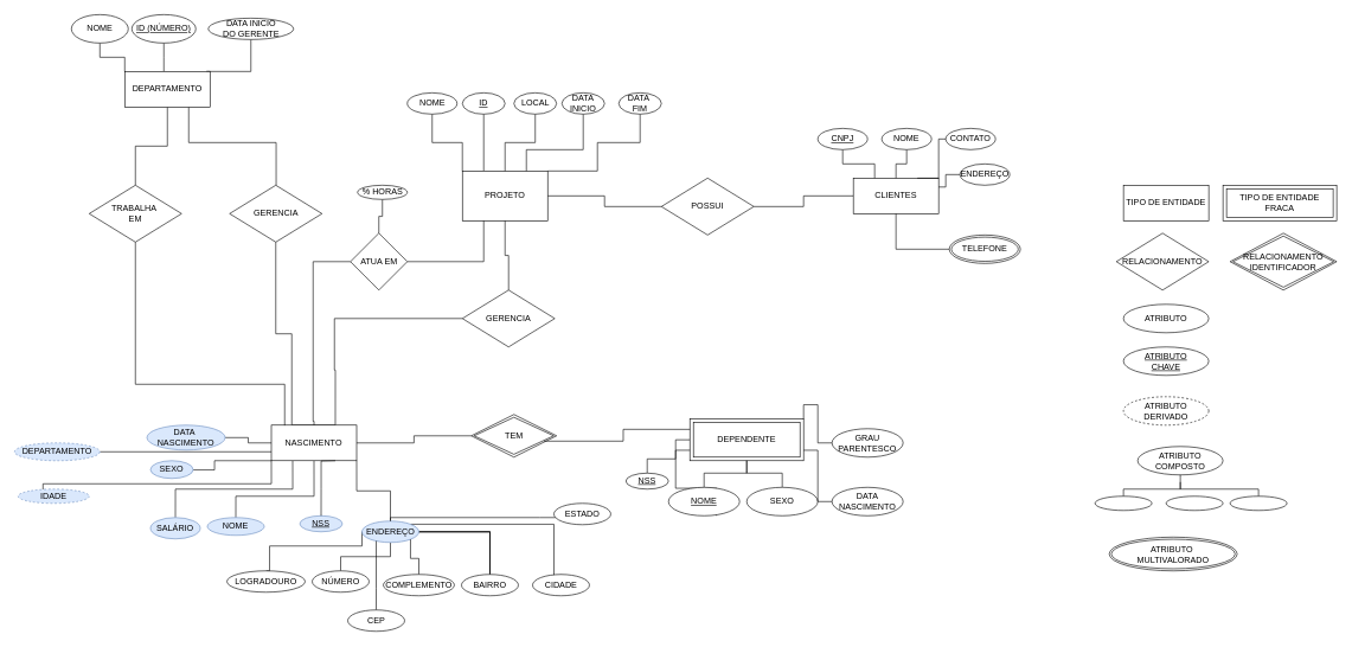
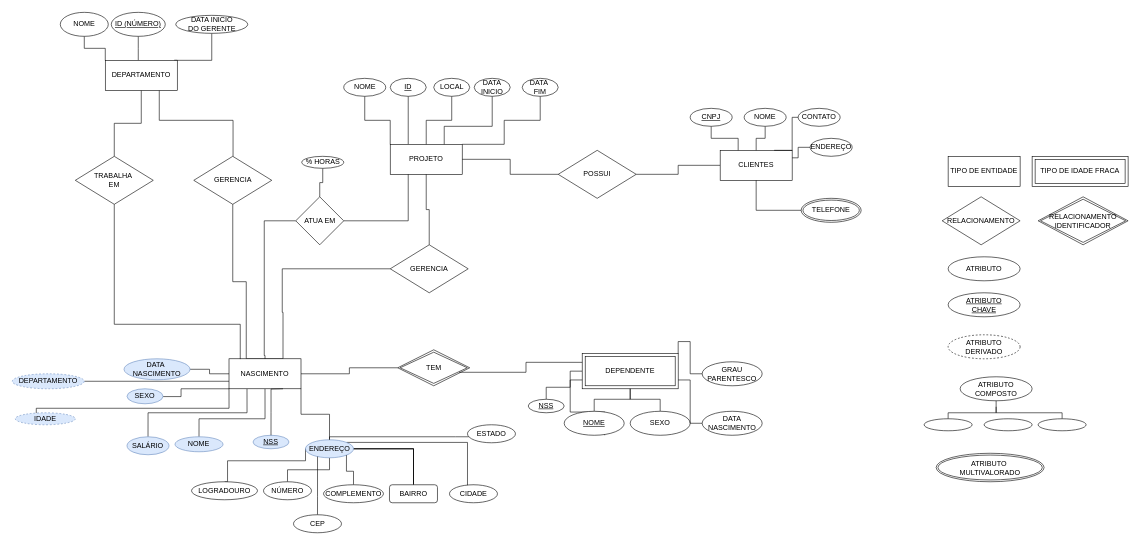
- <mxCell id="63" value="PROJETO" style="rounded=0;whiteSpace=wrap;html=1;" parent="1" vertex="1"><mxGeometry x="650" y="240" width="120" height="70" as="geometry" /></mxCell>
+ <mxCell id="63" value="PROJETO" style="rounded=0;whiteSpace=wrap;html=1;" parent="1" vertex="1"><mxGeometry x="650" y="240" width="120" height="50" as="geometry" /></mxCell>
- <mxCell id="81" value="TIPO DE ENTIDADE FRACA" style="shape=ext;margin=3;double=1;whiteSpace=wrap;html=1;align=center;" parent="1" vertex="1"><mxGeometry x="1720" y="260" width="160" height="50" as="geometry" /></mxCell>
+ <mxCell id="81" value="TIPO DE IDADE FRACA" style="shape=ext;margin=3;double=1;whiteSpace=wrap;html=1;align=center;" parent="1" vertex="1"><mxGeometry x="1720" y="260" width="160" height="50" as="geometry" /></mxCell>
- <mxCell id="48" value="BAIRRO" style="ellipse;whiteSpace=wrap;html=1;rounded=0;" parent="1" vertex="1"><mxGeometry x="648.75" y="807.5" width="80" height="30" as="geometry" /></mxCell>
+ <mxCell id="48" value="BAIRRO" style="whiteSpace=wrap;html=1;rounded=1;" parent="1" vertex="1"><mxGeometry x="648.75" y="807.5" width="80" height="30" as="geometry" /></mxCell>
